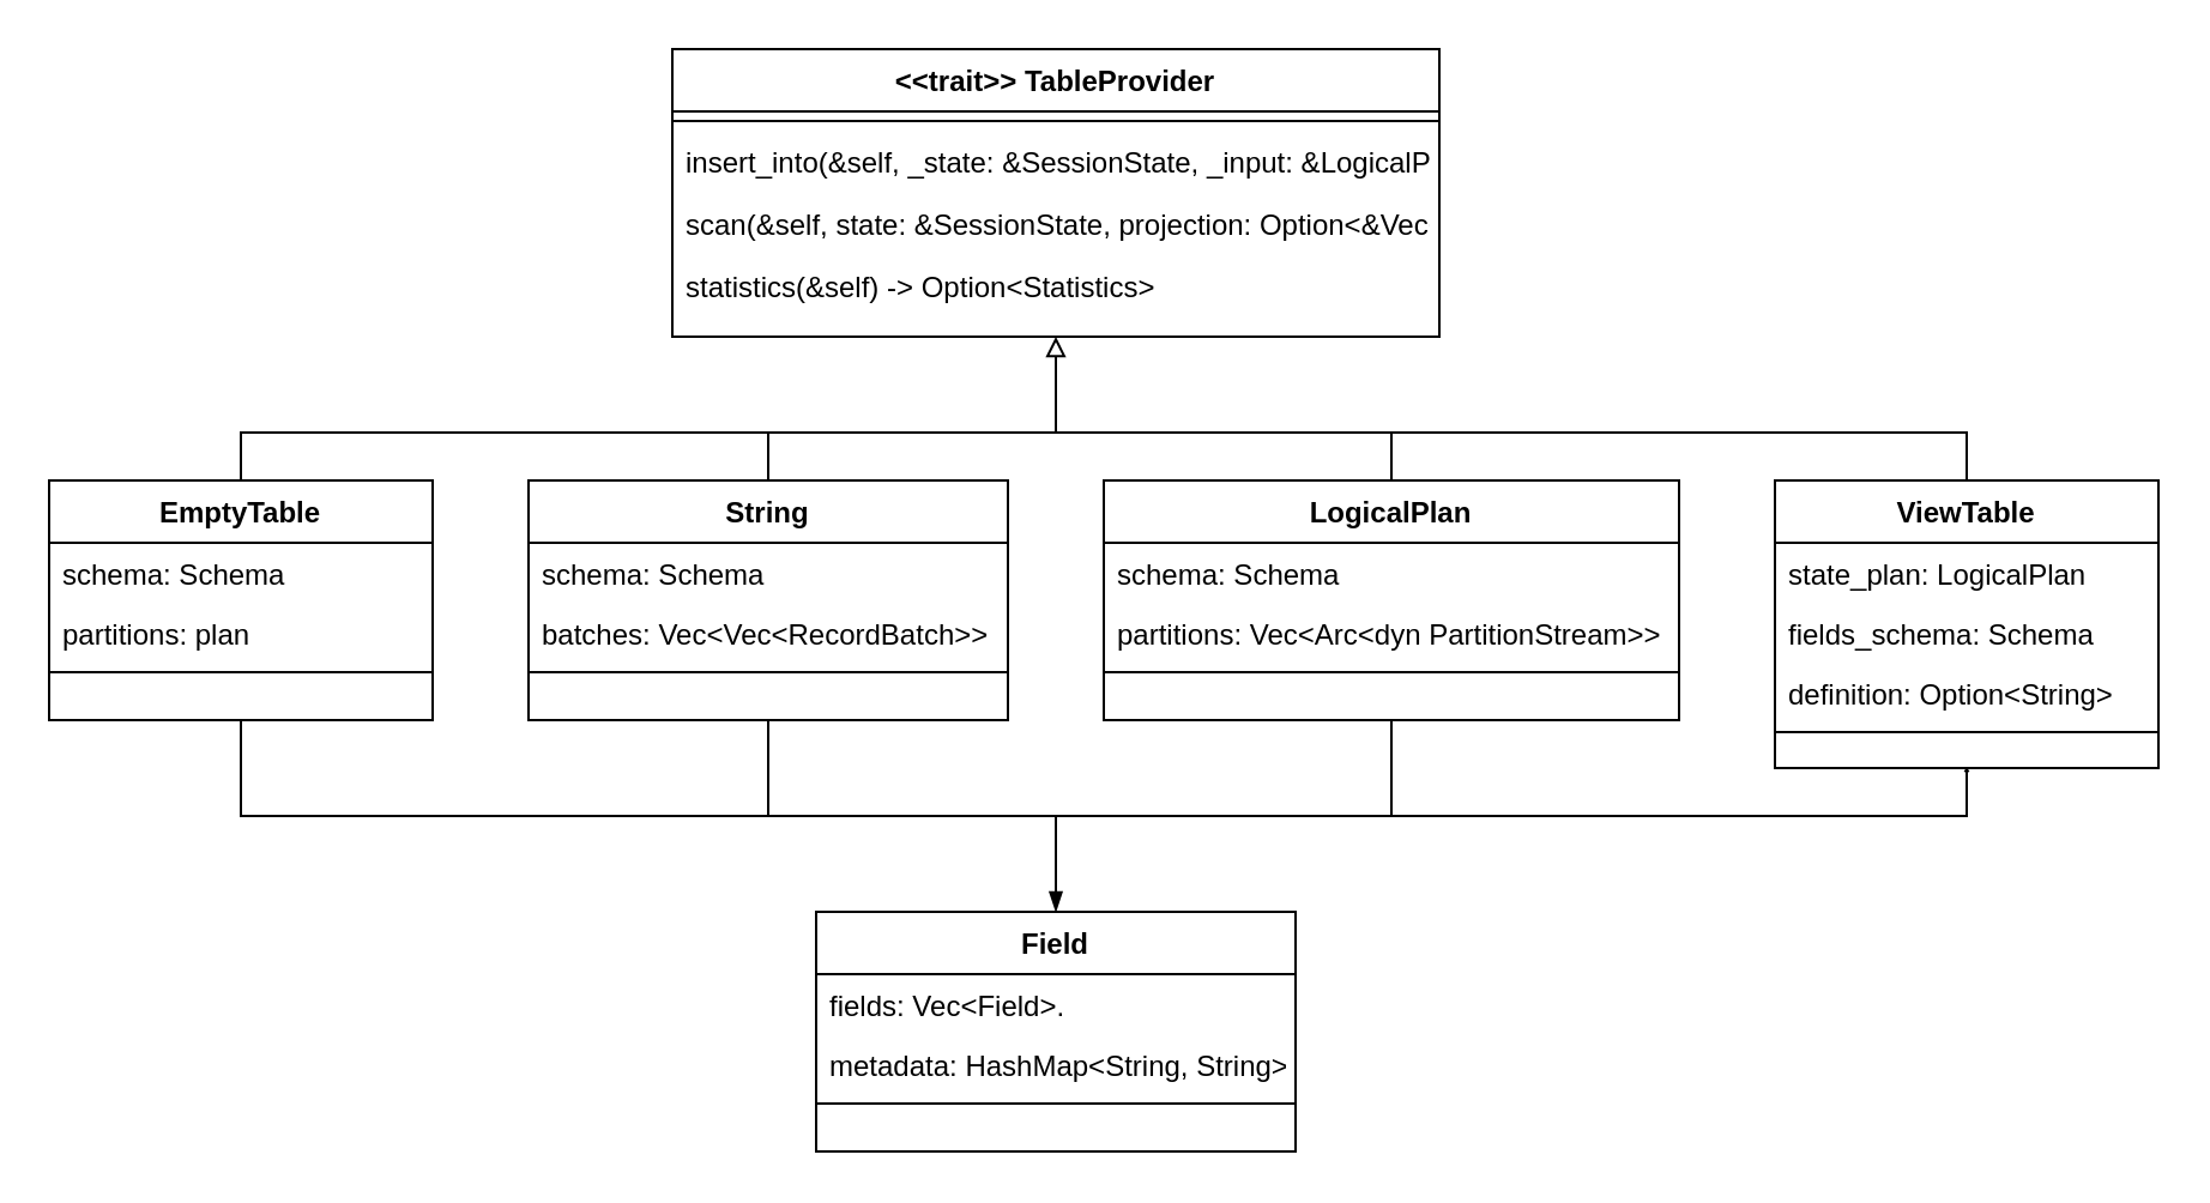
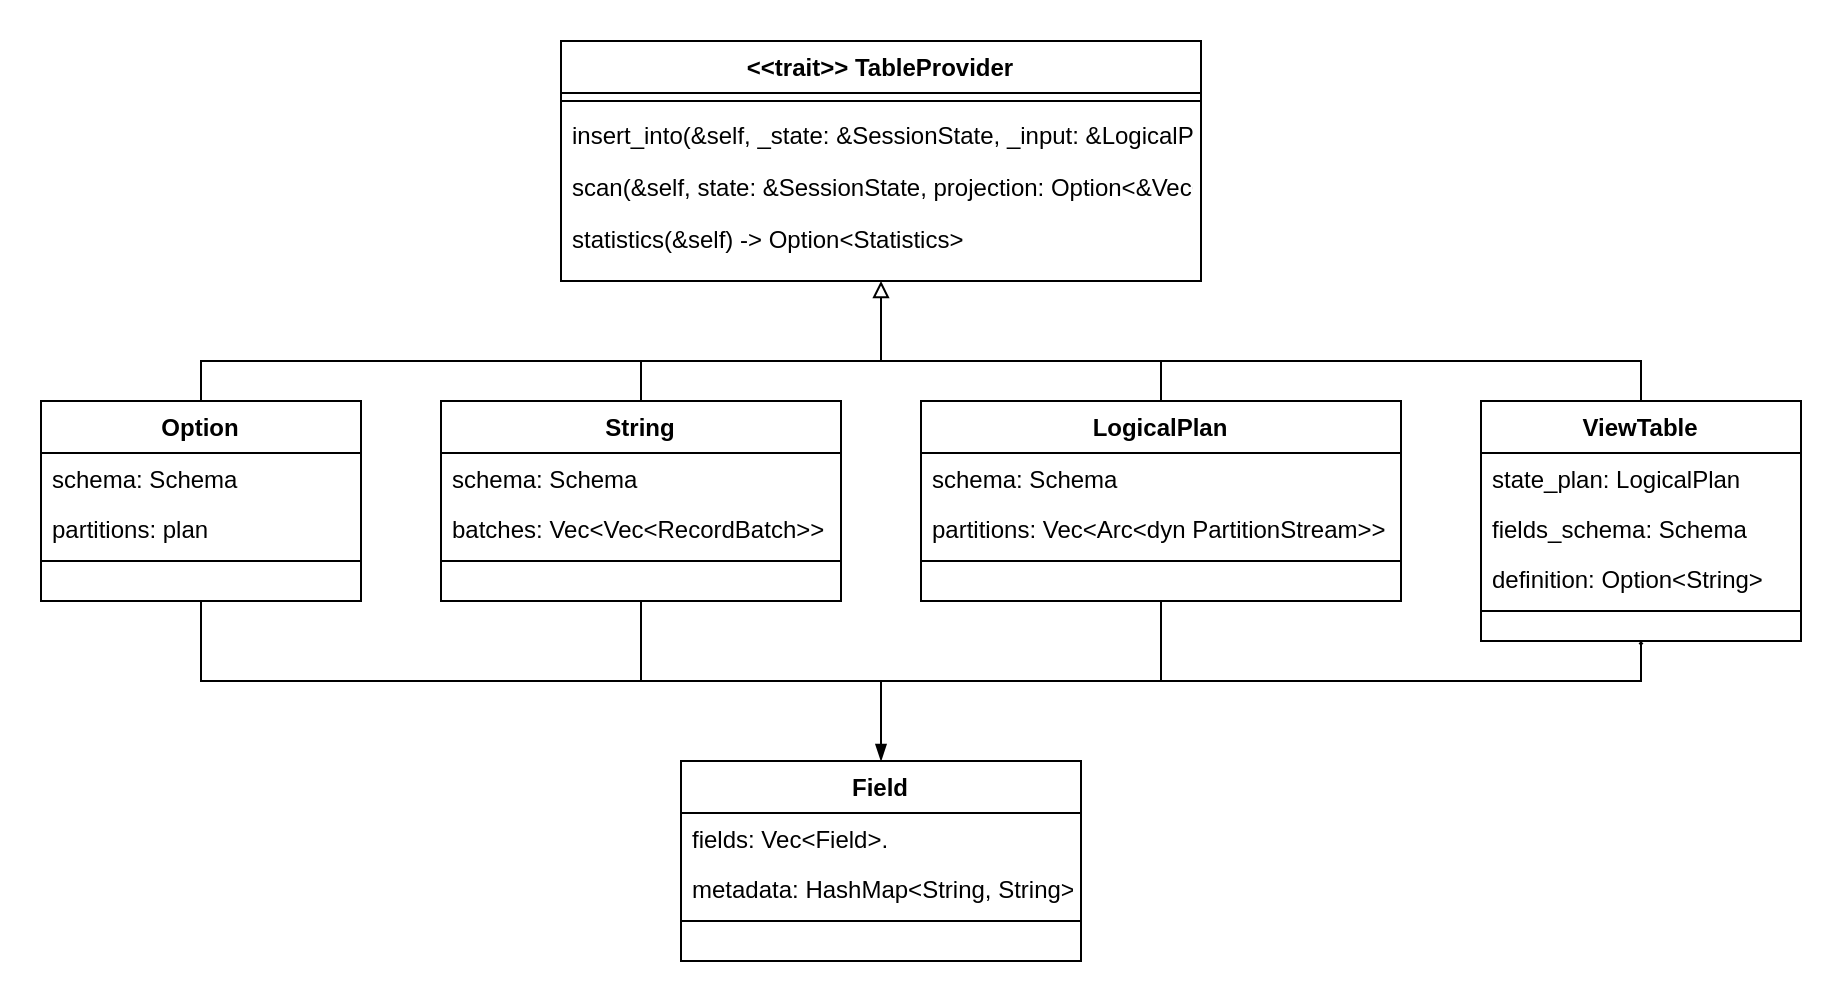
- <mxCell id="14" value="EmptyTable" style="swimlane;fontStyle=1;align=center;verticalAlign=top;childLayout=stackLayout;horizontal=1;startSize=26;horizontalStack=0;resizeParent=1;resizeLast=0;collapsible=1;marginBottom=0;rounded=0;shadow=0;strokeWidth=1;spacing=2;labelBackgroundColor=none;" vertex="1" parent="1"><mxGeometry x="20" y="200" width="160" height="100" as="geometry"><mxRectangle x="550" y="140" width="160" height="26" as="alternateBounds" /></mxGeometry></mxCell>
+ <mxCell id="14" value="Option" style="swimlane;fontStyle=1;align=center;verticalAlign=top;childLayout=stackLayout;horizontal=1;startSize=26;horizontalStack=0;resizeParent=1;resizeLast=0;collapsible=1;marginBottom=0;rounded=0;shadow=0;strokeWidth=1;spacing=2;labelBackgroundColor=none;" vertex="1" parent="1"><mxGeometry x="20" y="200" width="160" height="100" as="geometry"><mxRectangle x="550" y="140" width="160" height="26" as="alternateBounds" /></mxGeometry></mxCell>
